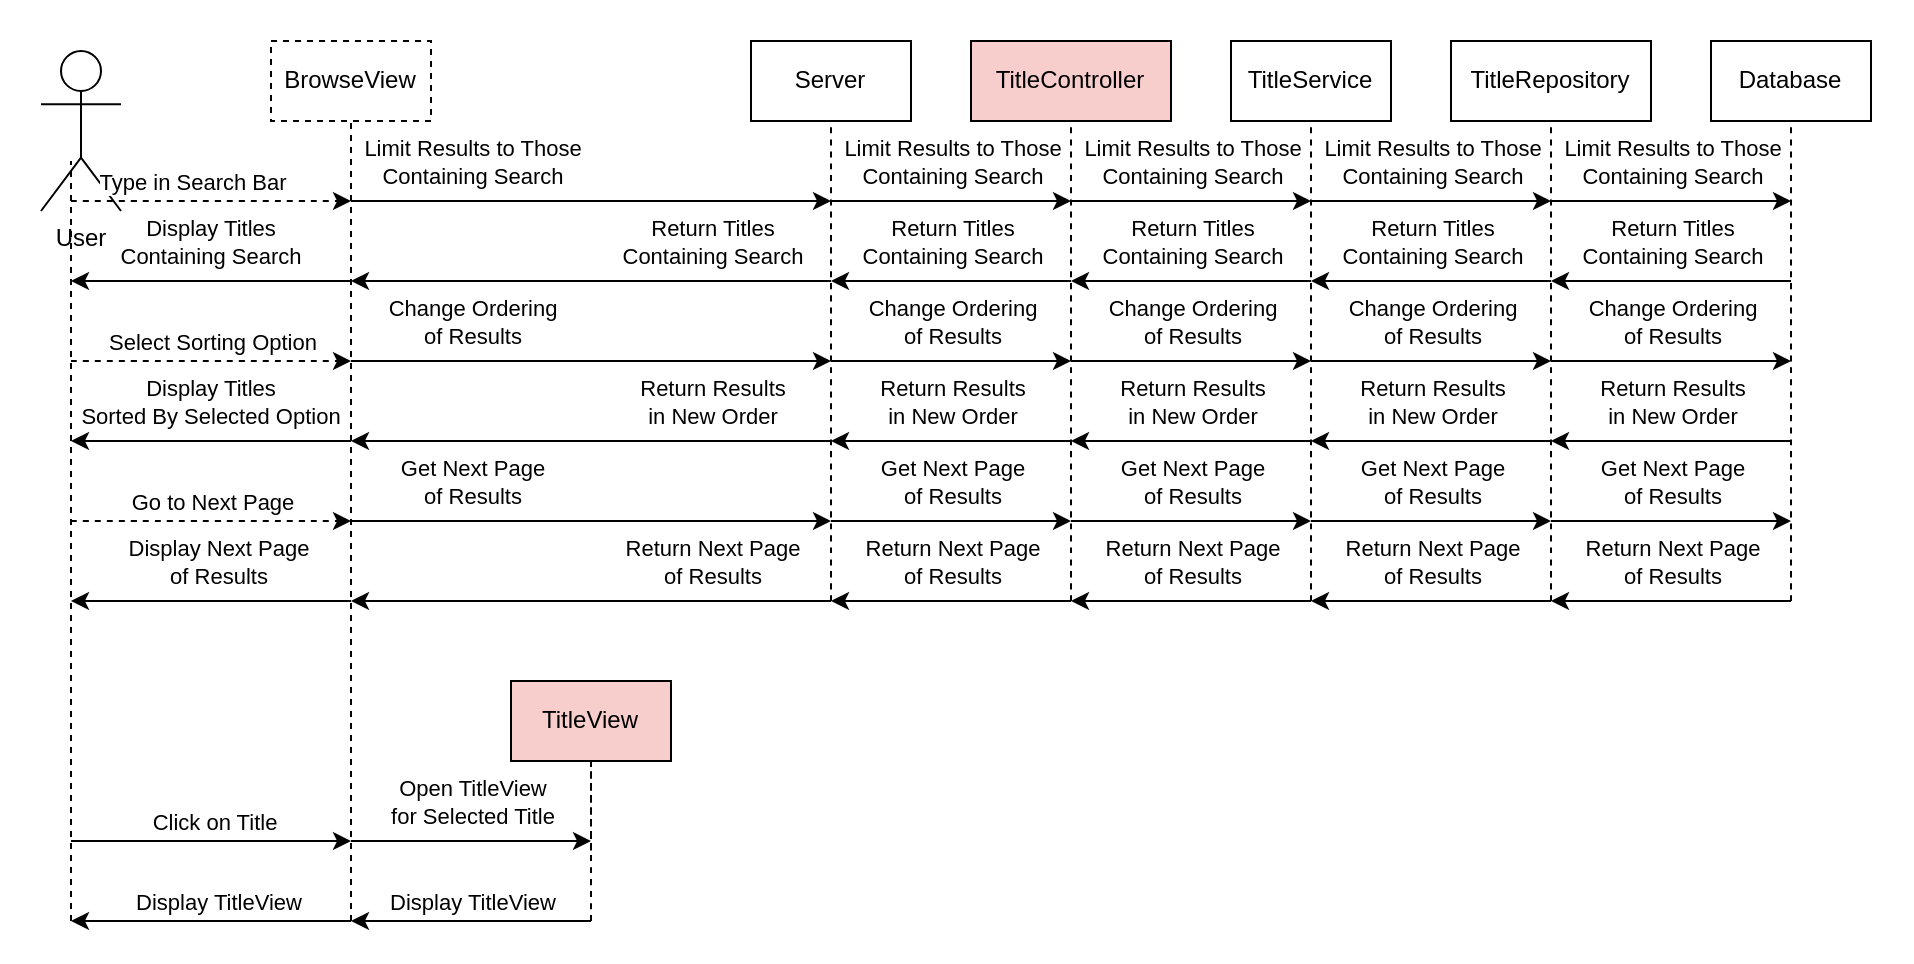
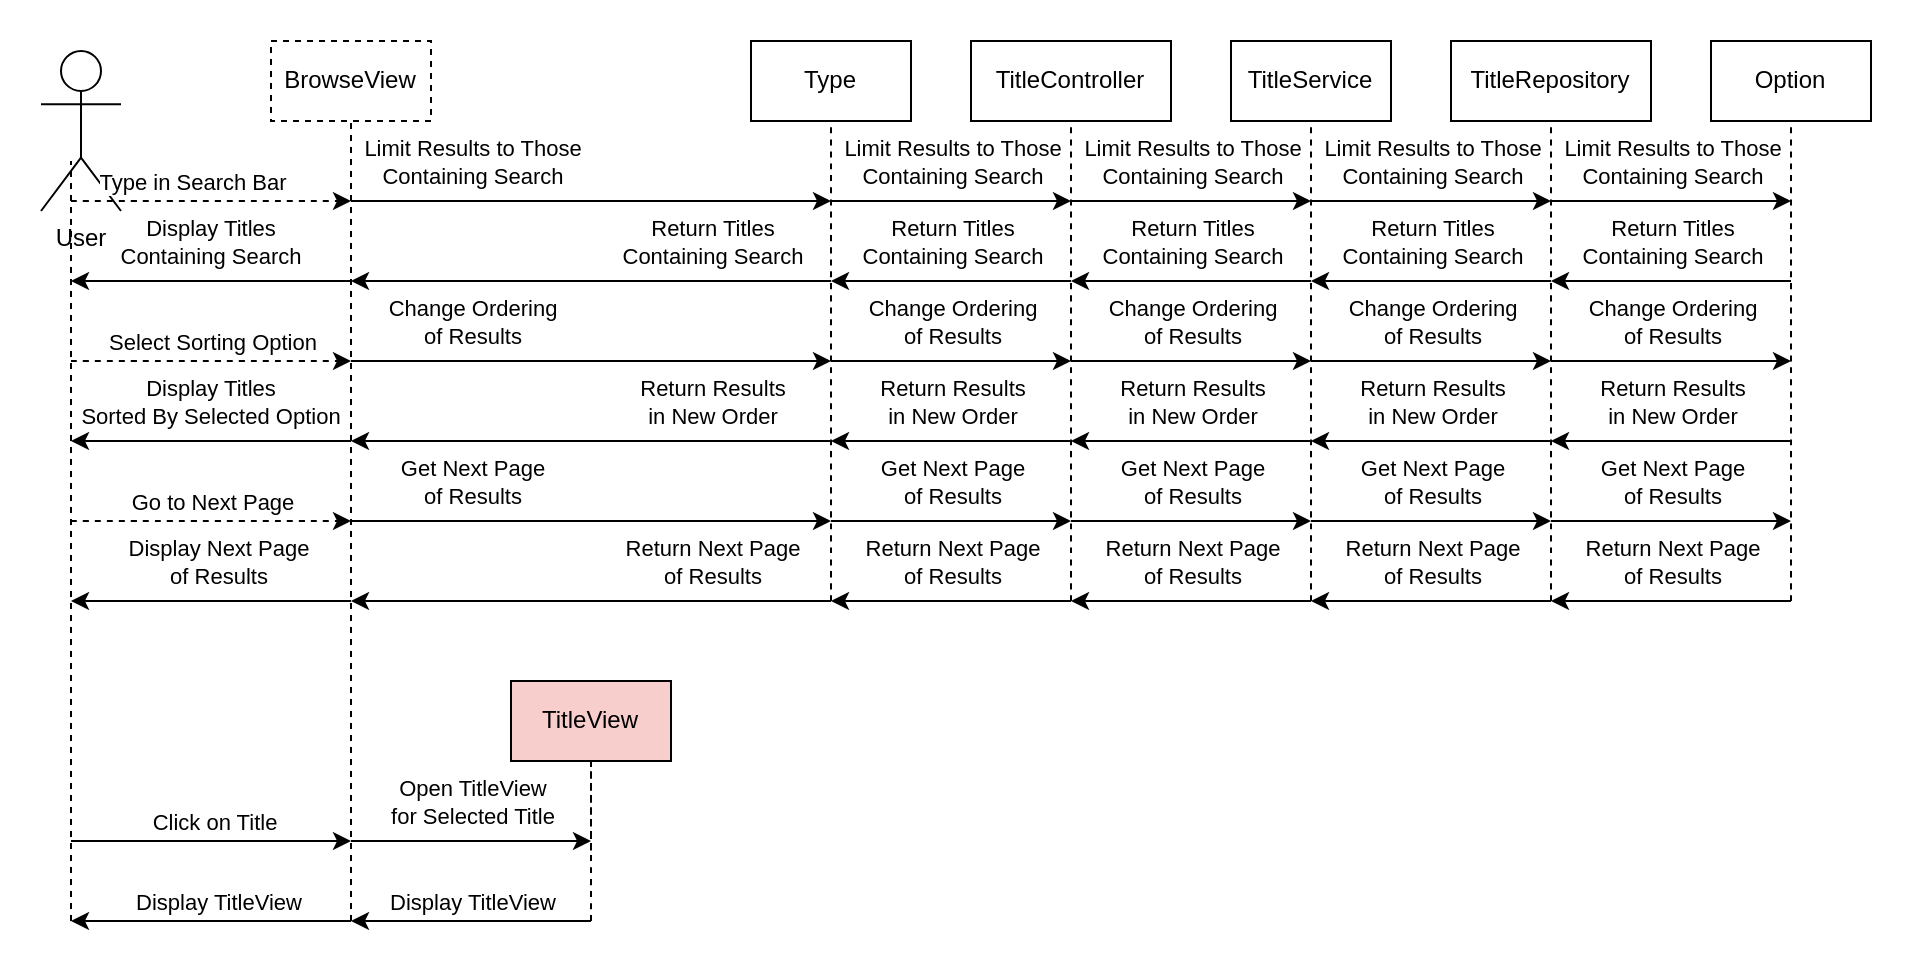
- <mxCell id="8" value="Server" style="rounded=0;whiteSpace=wrap;html=1;" vertex="1" parent="1"><mxGeometry x="375" y="20" width="80" height="40" as="geometry" /></mxCell>
+ <mxCell id="8" value="Type" style="rounded=0;whiteSpace=wrap;html=1;" vertex="1" parent="1"><mxGeometry x="375" y="20" width="80" height="40" as="geometry" /></mxCell>
- <mxCell id="9" value="TitleController" style="rounded=0;whiteSpace=wrap;html=1;fillColor=#f8cecc;" vertex="1" parent="1"><mxGeometry x="485" y="20" width="100" height="40" as="geometry" /></mxCell>
+ <mxCell id="9" value="TitleController" style="rounded=0;whiteSpace=wrap;html=1;" vertex="1" parent="1"><mxGeometry x="485" y="20" width="100" height="40" as="geometry" /></mxCell>
- <mxCell id="12" value="Database" style="rounded=0;whiteSpace=wrap;html=1;" vertex="1" parent="1"><mxGeometry x="855" y="20" width="80" height="40" as="geometry" /></mxCell>
+ <mxCell id="12" value="Option" style="rounded=0;whiteSpace=wrap;html=1;" vertex="1" parent="1"><mxGeometry x="855" y="20" width="80" height="40" as="geometry" /></mxCell>
